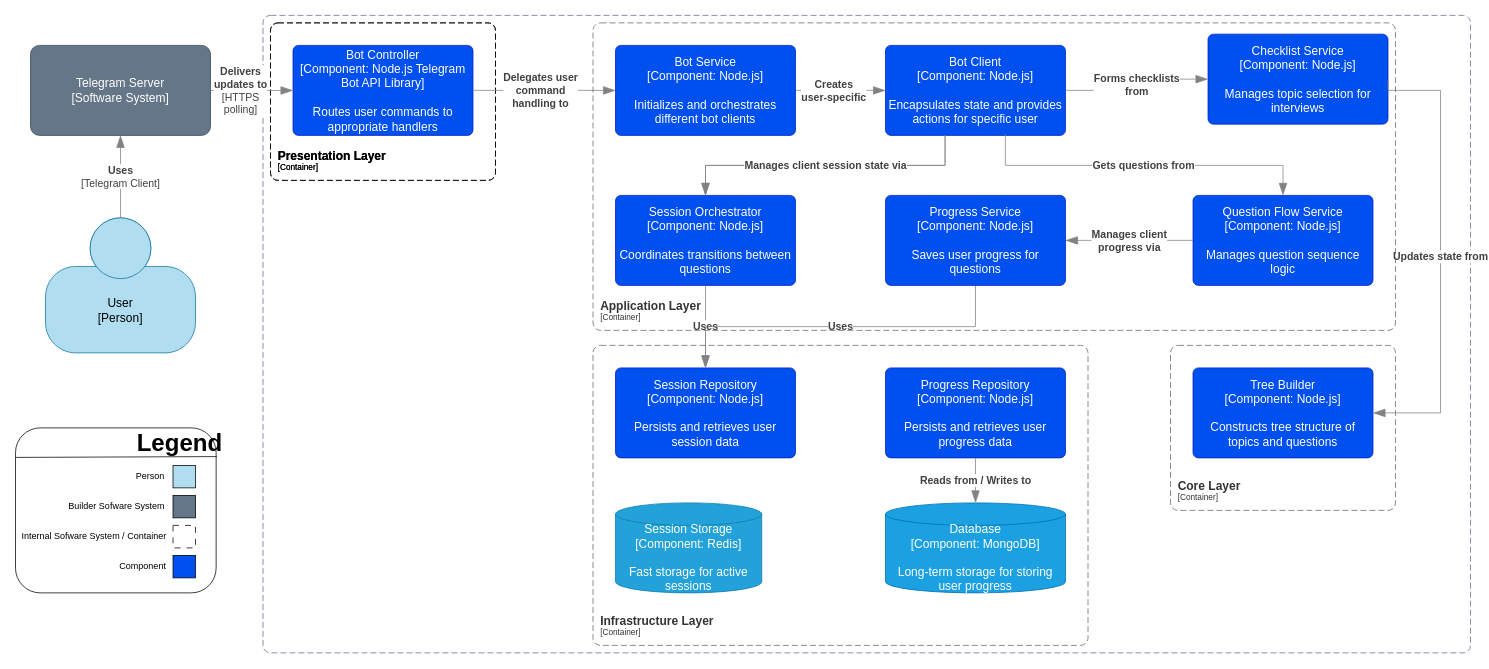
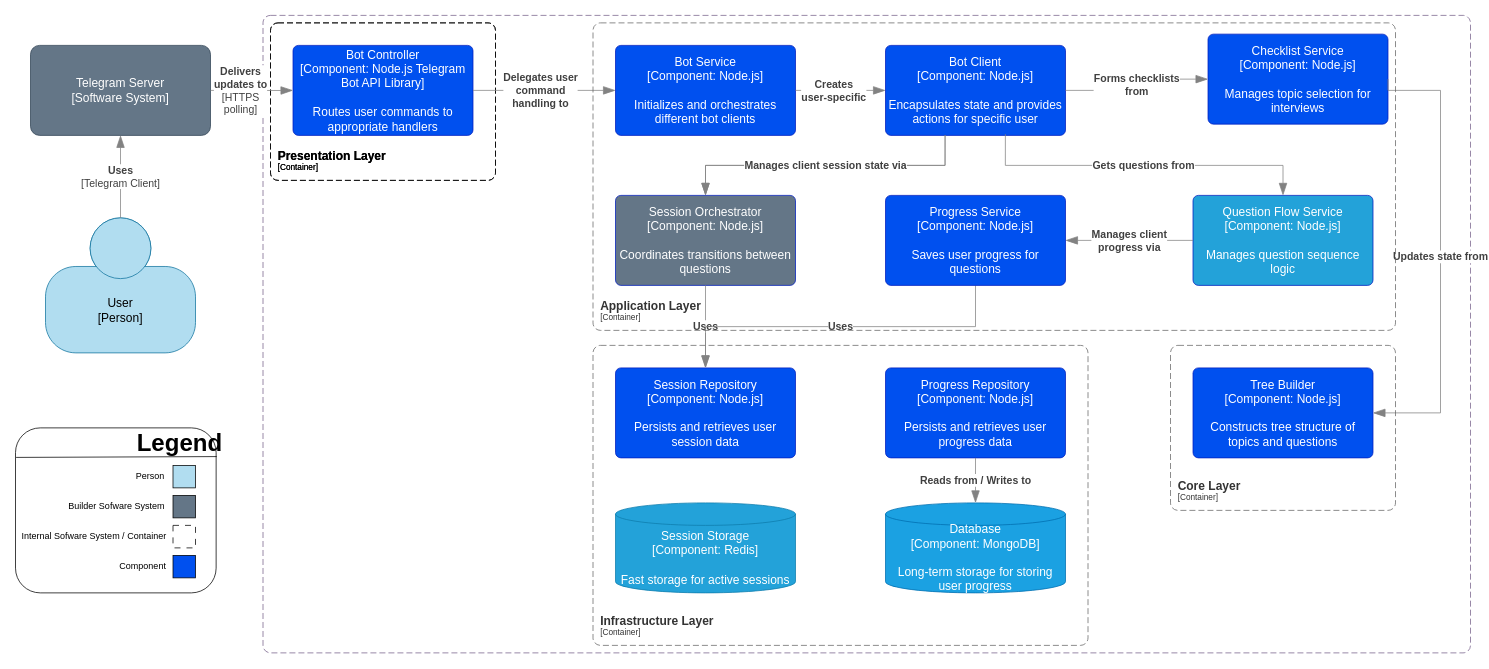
- <mxCell id="13" value="Session Orchestrator&#10;[Component: Node.js]&#10;&#10;Coordinates transitions between questions" style="rounded=1;whiteSpace=wrap;labelBackgroundColor=none;fillColor=#0050ef;align=center;arcSize=6;strokeColor=#001DBC;metaEdit=1;resizable=0;points=[[0.25,0,0],[0.5,0,0],[0.75,0,0],[1,0.25,0],[1,0.5,0],[1,0.75,0],[0.75,1,0],[0.5,1,0],[0.25,1,0],[0,0.75,0],[0,0.5,0],[0,0.25,0]];fontColor=#ffffff;fontSize=16;" parent="1" vertex="1"><mxGeometry x="820" y="260" width="240" height="120" as="geometry" /></mxCell>
+ <mxCell id="13" value="Session Orchestrator&#10;[Component: Node.js]&#10;&#10;Coordinates transitions between questions" style="rounded=1;whiteSpace=wrap;labelBackgroundColor=none;fillColor=#647687;align=center;arcSize=6;strokeColor=#001DBC;metaEdit=1;resizable=0;points=[[0.25,0,0],[0.5,0,0],[0.75,0,0],[1,0.25,0],[1,0.5,0],[1,0.75,0],[0.75,1,0],[0.5,1,0],[0.25,1,0],[0,0.75,0],[0,0.5,0],[0,0.25,0]];fontColor=#ffffff;fontSize=16;" parent="1" vertex="1"><mxGeometry x="820" y="260" width="240" height="120" as="geometry" /></mxCell>
- <mxCell id="15" value="Question Flow Service&#10;[Component: Node.js]&#10;&#10;Manages question sequence logic" style="rounded=1;whiteSpace=wrap;labelBackgroundColor=none;fillColor=#0050ef;align=center;arcSize=6;strokeColor=#001DBC;metaEdit=1;resizable=0;points=[[0.25,0,0],[0.5,0,0],[0.75,0,0],[1,0.25,0],[1,0.5,0],[1,0.75,0],[0.75,1,0],[0.5,1,0],[0.25,1,0],[0,0.75,0],[0,0.5,0],[0,0.25,0]];fontColor=#ffffff;fontSize=16;" parent="1" vertex="1"><mxGeometry x="1590" y="260" width="240" height="120" as="geometry" /></mxCell>
+ <mxCell id="15" value="Question Flow Service&#10;[Component: Node.js]&#10;&#10;Manages question sequence logic" style="rounded=1;whiteSpace=wrap;labelBackgroundColor=none;fillColor=#23a2d9;align=center;arcSize=6;strokeColor=#001DBC;metaEdit=1;resizable=0;points=[[0.25,0,0],[0.5,0,0],[0.75,0,0],[1,0.25,0],[1,0.5,0],[1,0.75,0],[0.75,1,0],[0.5,1,0],[0.25,1,0],[0,0.75,0],[0,0.5,0],[0,0.25,0]];fontColor=#ffffff;fontSize=16;" parent="1" vertex="1"><mxGeometry x="1590" y="260" width="240" height="120" as="geometry" /></mxCell>
- <mxCell id="8" value="Session Storage&lt;br&gt;[Component:&amp;nbsp;Redis]&lt;br&gt;&lt;br&gt;Fast storage for active sessions" style="shape=cylinder3;size=15;whiteSpace=wrap;boundedLbl=1;rounded=0;labelBackgroundColor=none;fillColor=#23A2D9;fontSize=16;fontColor=#ffffff;align=center;strokeColor=#0E7DAD;metaEdit=1;points=[[0.5,0,0],[1,0.25,0],[1,0.5,0],[1,0.75,0],[0.5,1,0],[0,0.75,0],[0,0.5,0],[0,0.25,0]];resizable=0;html=1;" parent="1" vertex="1"><mxGeometry x="820" y="670" width="195" height="120" as="geometry" /></mxCell>
+ <mxCell id="8" value="Session Storage&lt;br&gt;[Component:&amp;nbsp;Redis]&lt;br&gt;&lt;br&gt;Fast storage for active sessions" style="shape=cylinder3;size=15;whiteSpace=wrap;boundedLbl=1;rounded=0;labelBackgroundColor=none;fillColor=#23A2D9;fontSize=16;fontColor=#ffffff;align=center;strokeColor=#0E7DAD;metaEdit=1;points=[[0.5,0,0],[1,0.25,0],[1,0.5,0],[1,0.75,0],[0.5,1,0],[0,0.75,0],[0,0.5,0],[0,0.25,0]];resizable=0;html=1;" parent="1" vertex="1"><mxGeometry x="820" y="670" width="240" height="120" as="geometry" /></mxCell>
